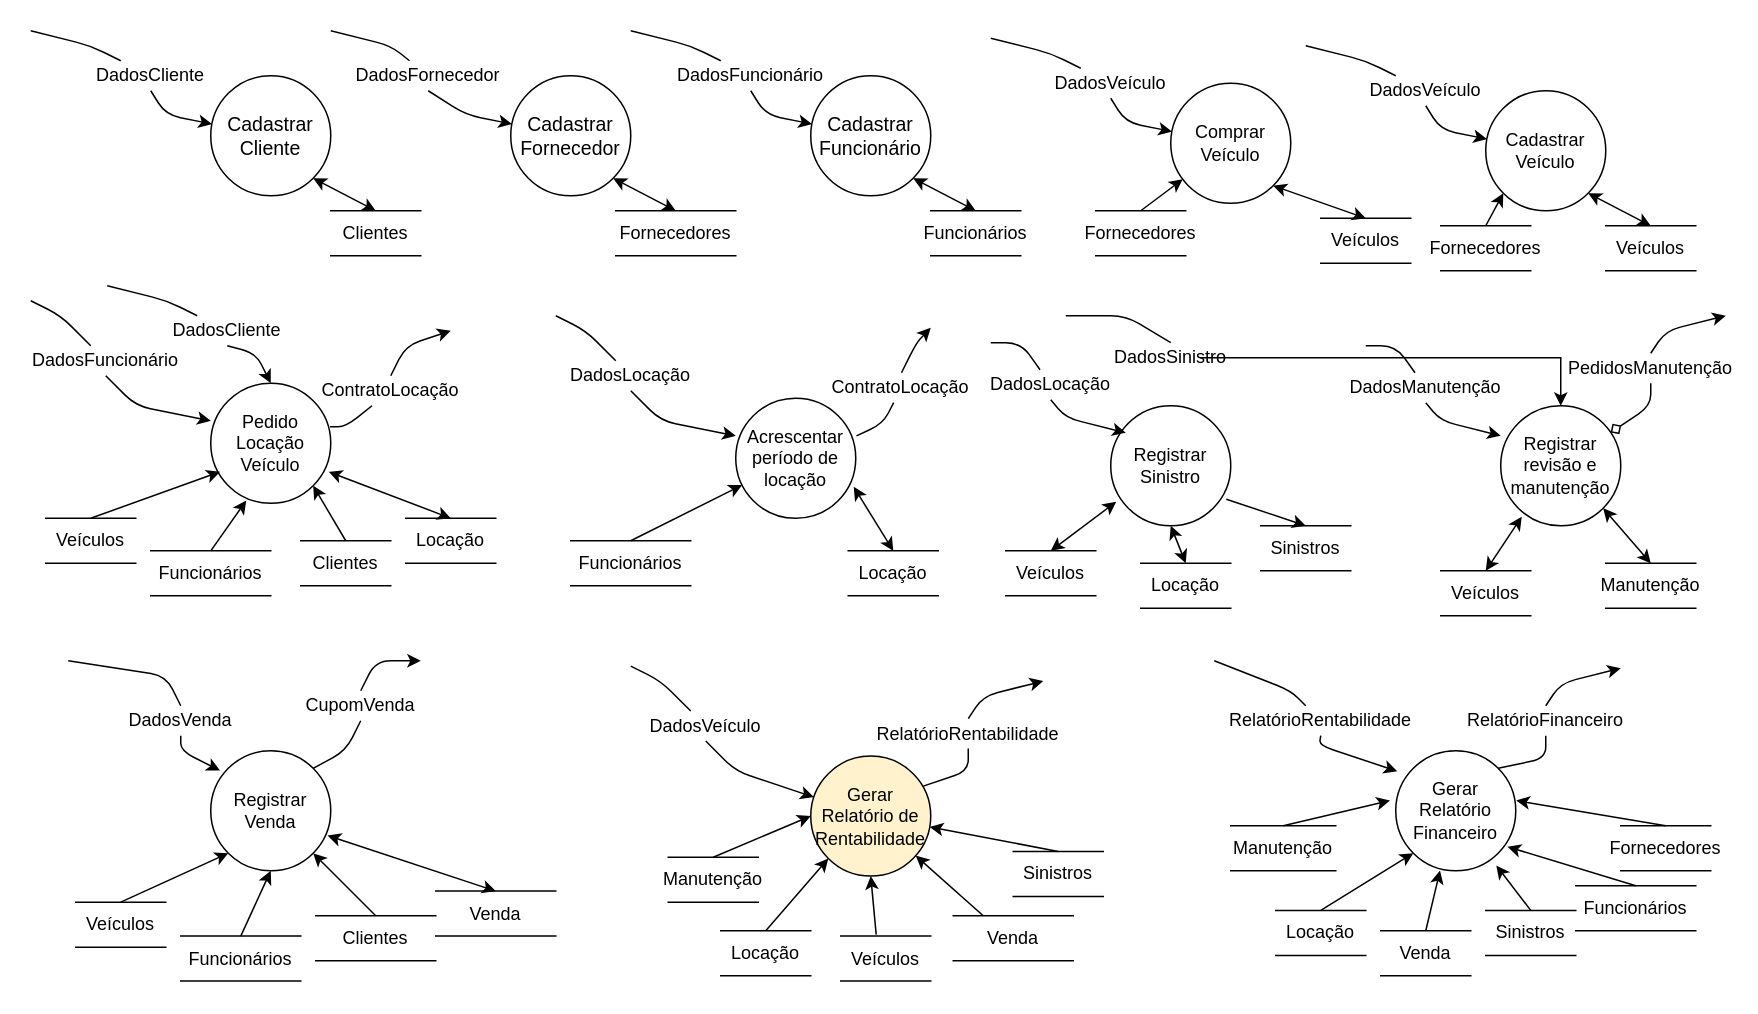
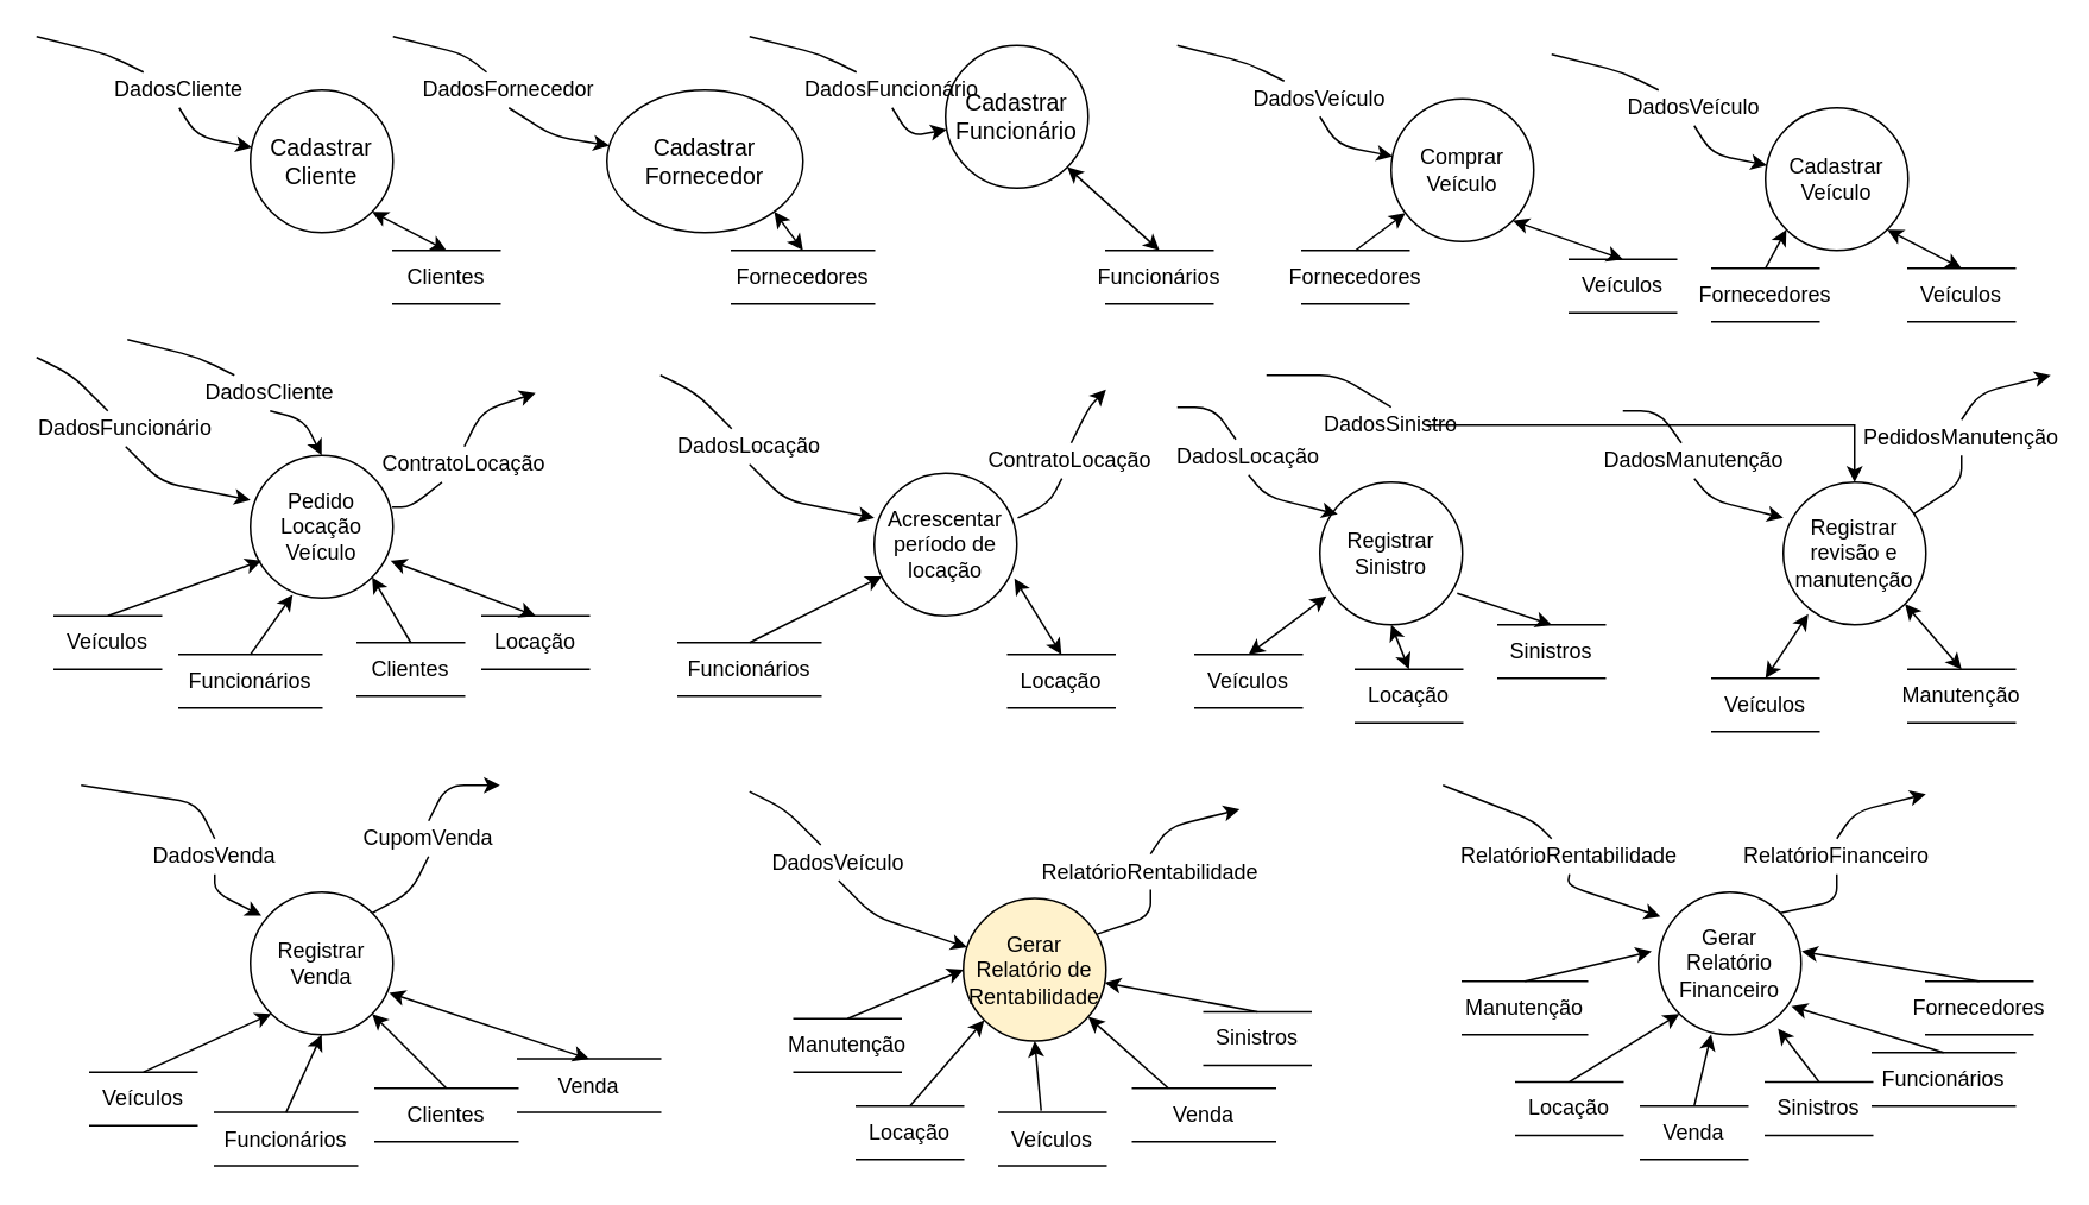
- <mxCell id="8" value="&lt;span style=&quot;font-size: 13px ; color: #000000 ; font-weight: normal ; text-decoration: none ; font-family: &amp;#34;arial&amp;#34; ; font-style: normal&quot;&gt;Cadastrar Fornecedor&lt;/span&gt;" style="ellipse;whiteSpace=wrap;html=1;aspect=fixed;" parent="1" vertex="1"><mxGeometry x="340" y="50" width="80" height="80" as="geometry" /></mxCell>
+ <mxCell id="8" value="&lt;span style=&quot;font-size: 13px ; color: #000000 ; font-weight: normal ; text-decoration: none ; font-family: &amp;#34;arial&amp;#34; ; font-style: normal&quot;&gt;Cadastrar Fornecedor&lt;/span&gt;" style="ellipse;whiteSpace=wrap;html=1;aspect=fixed;" parent="1" vertex="1"><mxGeometry x="340" y="50" width="110" height="80" as="geometry" /></mxCell>
- <mxCell id="14" value="&lt;span style=&quot;font-size: 13px ; color: #000000 ; font-weight: normal ; text-decoration: none ; font-family: &amp;#34;arial&amp;#34; ; font-style: normal&quot;&gt;Cadastrar Funcionário&lt;br&gt;&lt;/span&gt;" style="ellipse;whiteSpace=wrap;html=1;aspect=fixed;" parent="1" vertex="1"><mxGeometry x="540" y="50" width="80" height="80" as="geometry" /></mxCell>
+ <mxCell id="14" value="&lt;span style=&quot;font-size: 13px ; color: #000000 ; font-weight: normal ; text-decoration: none ; font-family: &amp;#34;arial&amp;#34; ; font-style: normal&quot;&gt;Cadastrar Funcionário&lt;br&gt;&lt;/span&gt;" style="ellipse;whiteSpace=wrap;html=1;aspect=fixed;" parent="1" vertex="1"><mxGeometry x="530" y="25" width="80" height="80" as="geometry" /></mxCell>
- <mxCell id="85" value="" style="endArrow=diamond;html=1;exitX=0.5;exitY=1;exitDx=0;exitDy=0;startArrow=none;startFill=0;endFill=0;" parent="1" source="84" target="75" edge="1"><mxGeometry width="50" height="50" relative="1" as="geometry"><mxPoint x="850" y="280" as="sourcePoint" /><mxPoint x="900" y="230" as="targetPoint" /><Array as="points"><mxPoint x="1100" y="270" /></Array></mxGeometry></mxCell>
+ <mxCell id="85" value="" style="endArrow=none;html=1;exitX=0.5;exitY=1;exitDx=0;exitDy=0;startArrow=none;startFill=0;endFill=0;" parent="1" source="84" target="75" edge="1"><mxGeometry width="50" height="50" relative="1" as="geometry"><mxPoint x="850" y="280" as="sourcePoint" /><mxPoint x="900" y="230" as="targetPoint" /><Array as="points"><mxPoint x="1100" y="270" /></Array></mxGeometry></mxCell>
